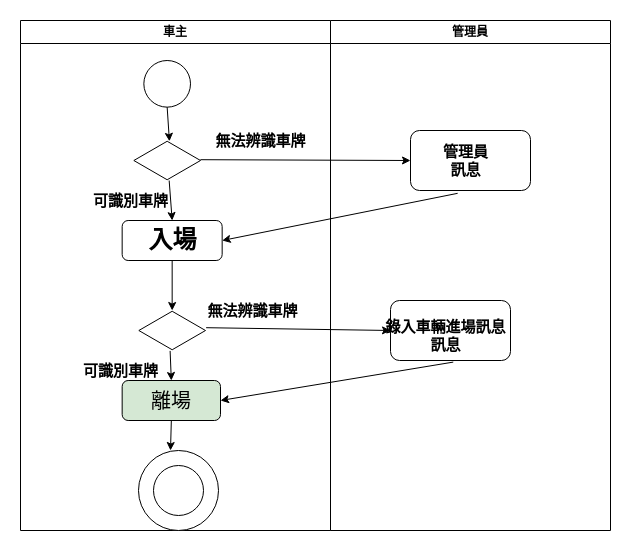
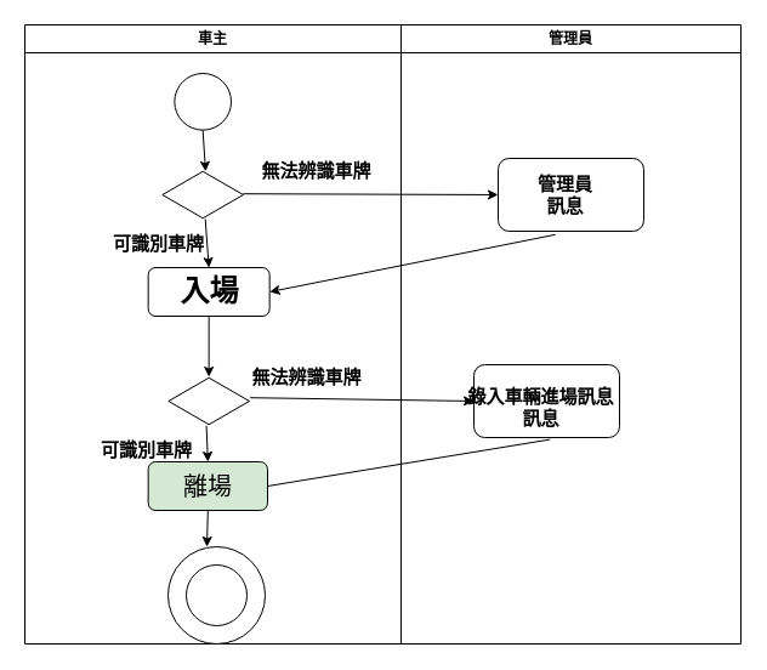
- <mxCell id="27" value="" style="endArrow=classic;html=1;rounded=0;exitX=0.611;exitY=1.032;exitDx=0;exitDy=0;exitPerimeter=0;entryX=1;entryY=0.5;entryDx=0;entryDy=0;" parent="1" source="23" target="14" edge="1"><mxGeometry width="50" height="50" relative="1" as="geometry"><mxPoint x="320" y="350" as="sourcePoint" /><mxPoint x="370" y="300" as="targetPoint" /></mxGeometry></mxCell>
+ <mxCell id="27" value="" style="endArrow=none;html=1;rounded=0;exitX=0.611;exitY=1.032;exitDx=0;exitDy=0;exitPerimeter=0;entryX=1;entryY=0.5;entryDx=0;entryDy=0;" parent="1" source="23" target="14" edge="1"><mxGeometry width="50" height="50" relative="1" as="geometry"><mxPoint x="320" y="350" as="sourcePoint" /><mxPoint x="370" y="300" as="targetPoint" /></mxGeometry></mxCell>
